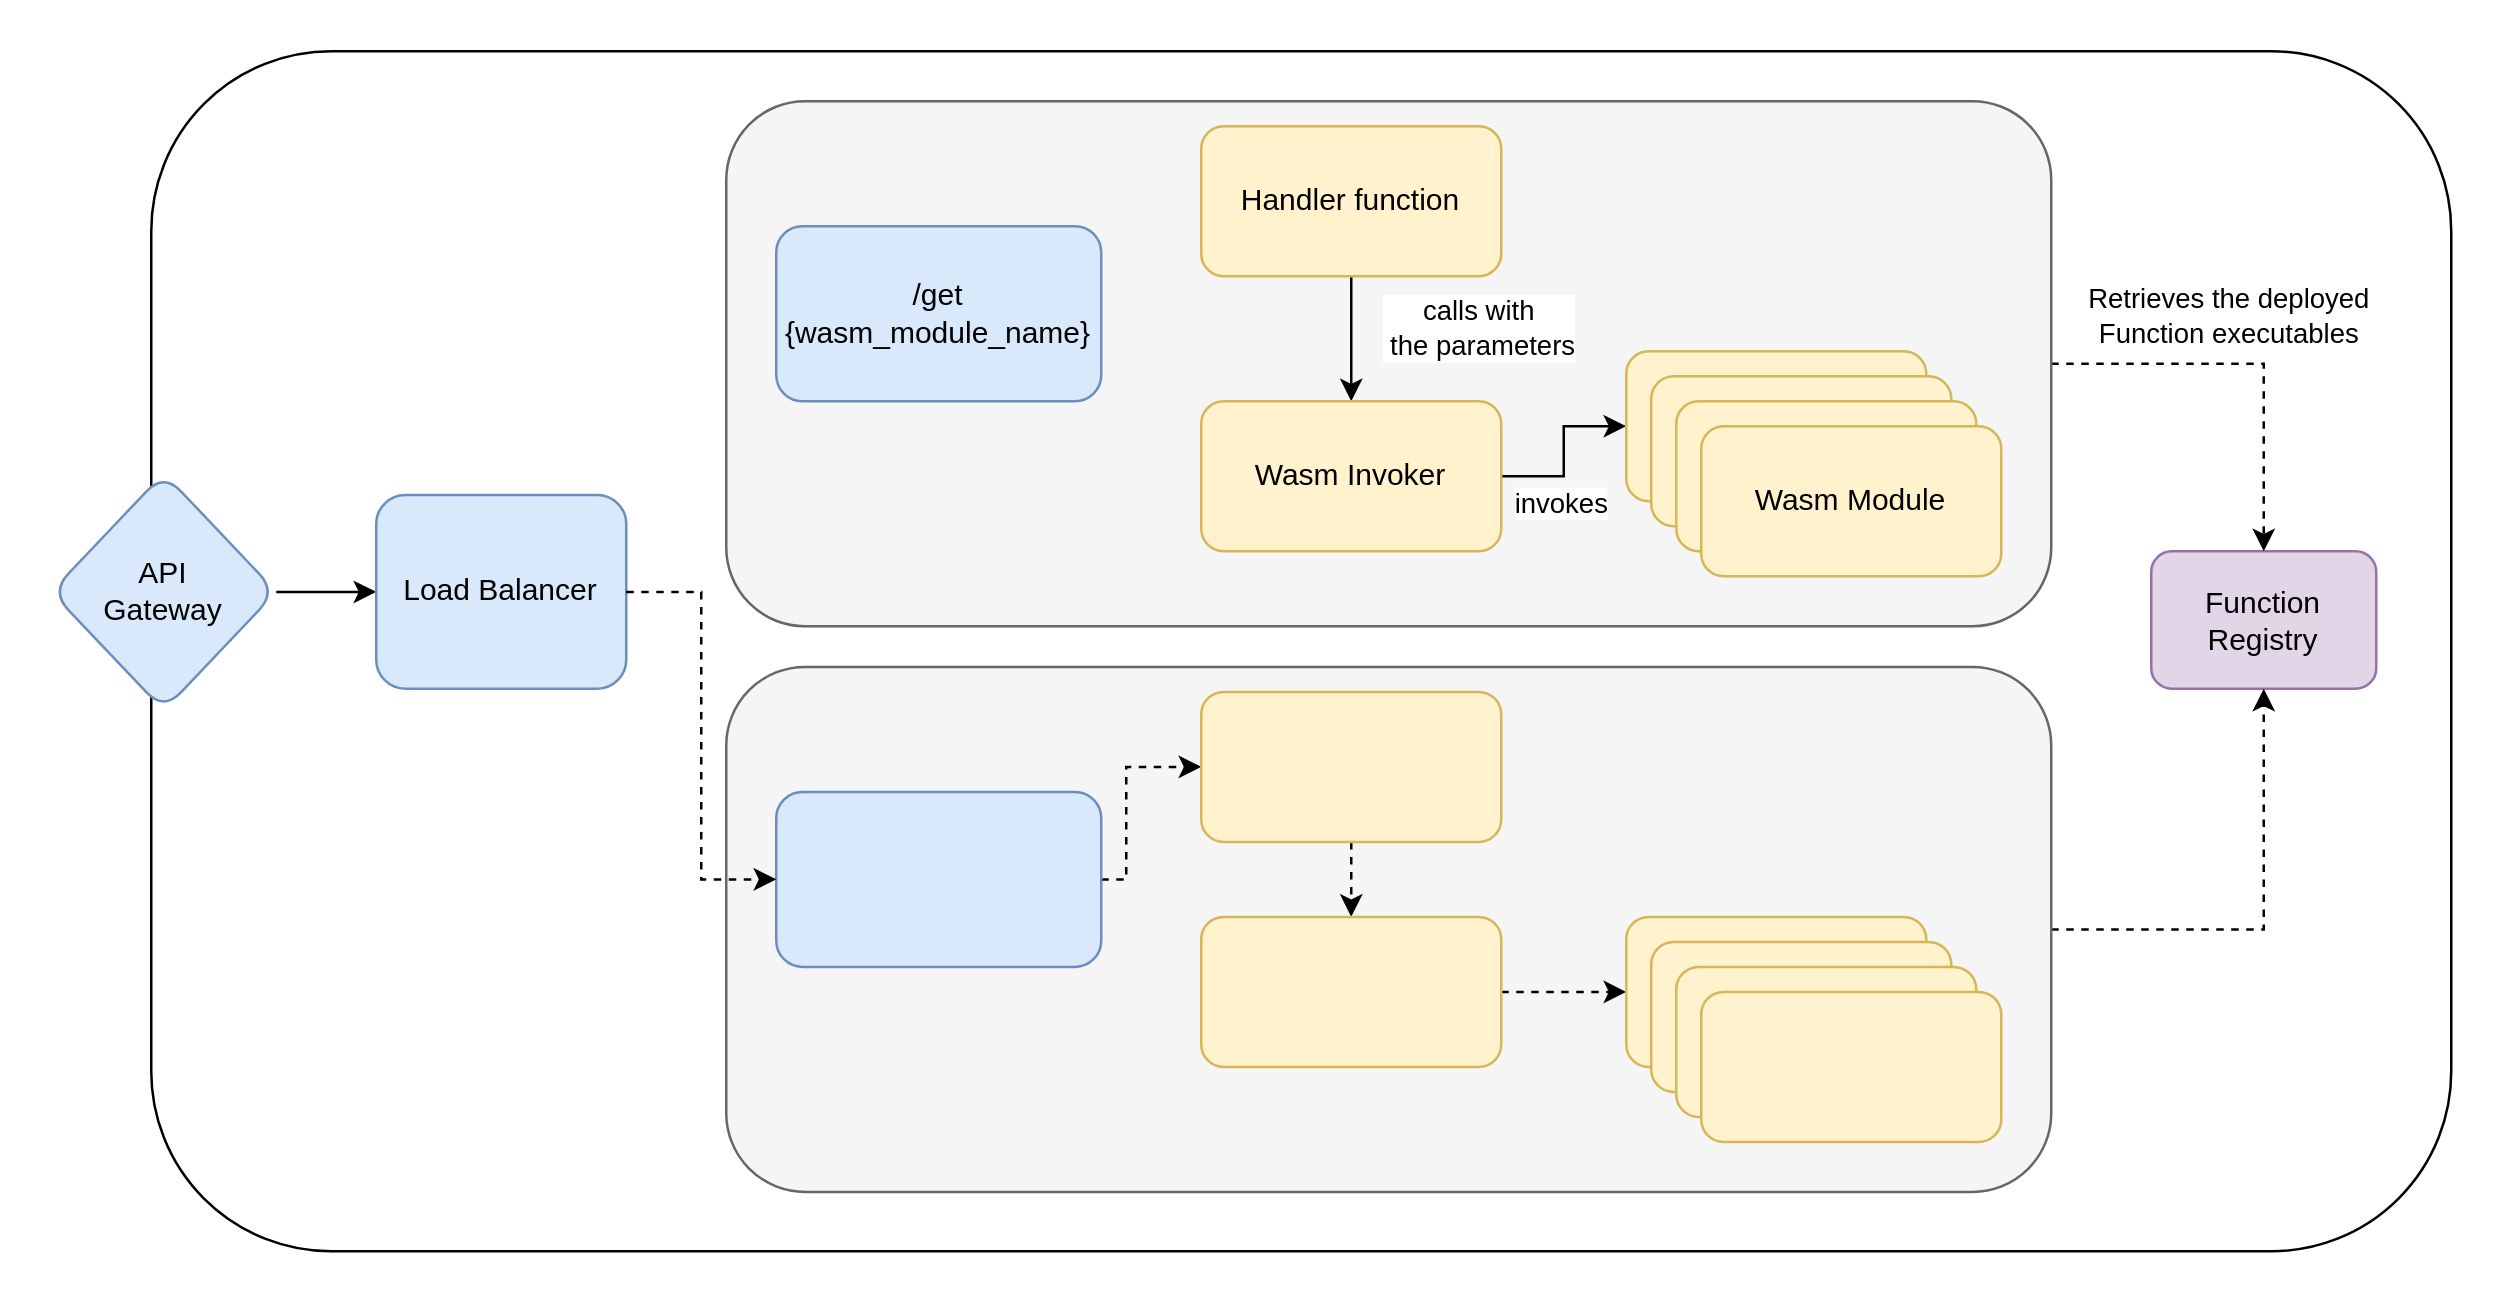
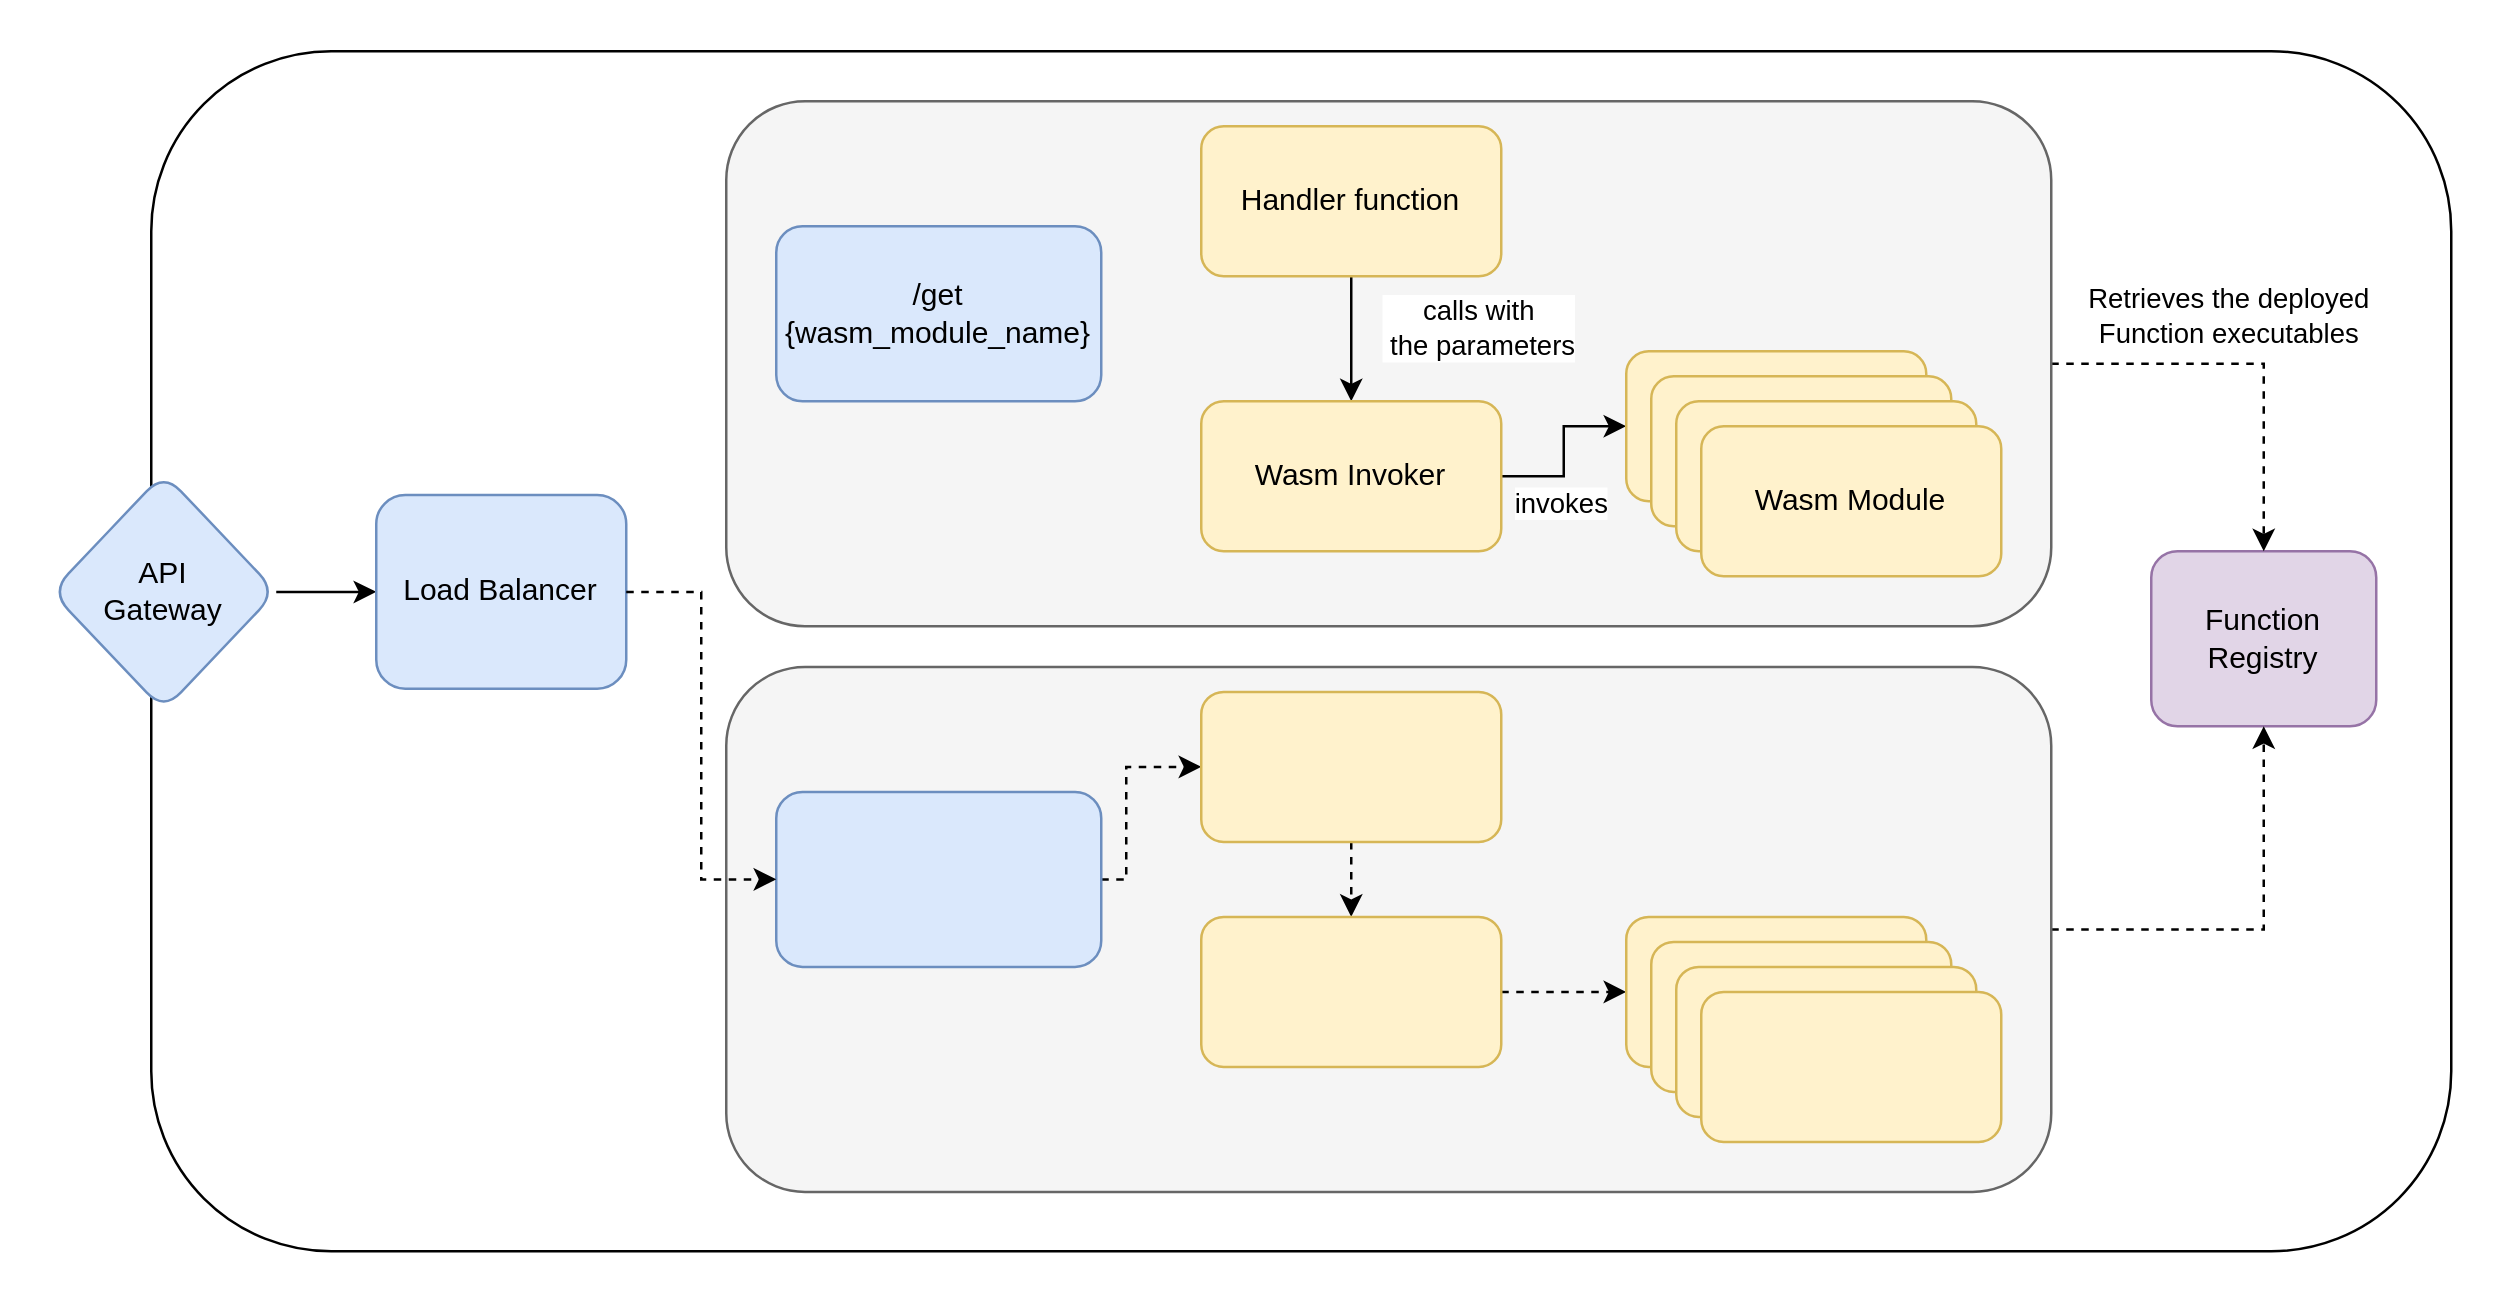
- <mxCell id="6" value="Function Registry" style="rounded=1;whiteSpace=wrap;html=1;fillColor=#e1d5e7;strokeColor=#9673a6;" vertex="1" parent="1"><mxGeometry x="860" y="220" width="90" height="55" as="geometry" /></mxCell>
+ <mxCell id="6" value="Function Registry" style="rounded=1;whiteSpace=wrap;html=1;fillColor=#e1d5e7;strokeColor=#9673a6;" vertex="1" parent="1"><mxGeometry x="860" y="220" width="90" height="70" as="geometry" /></mxCell>
